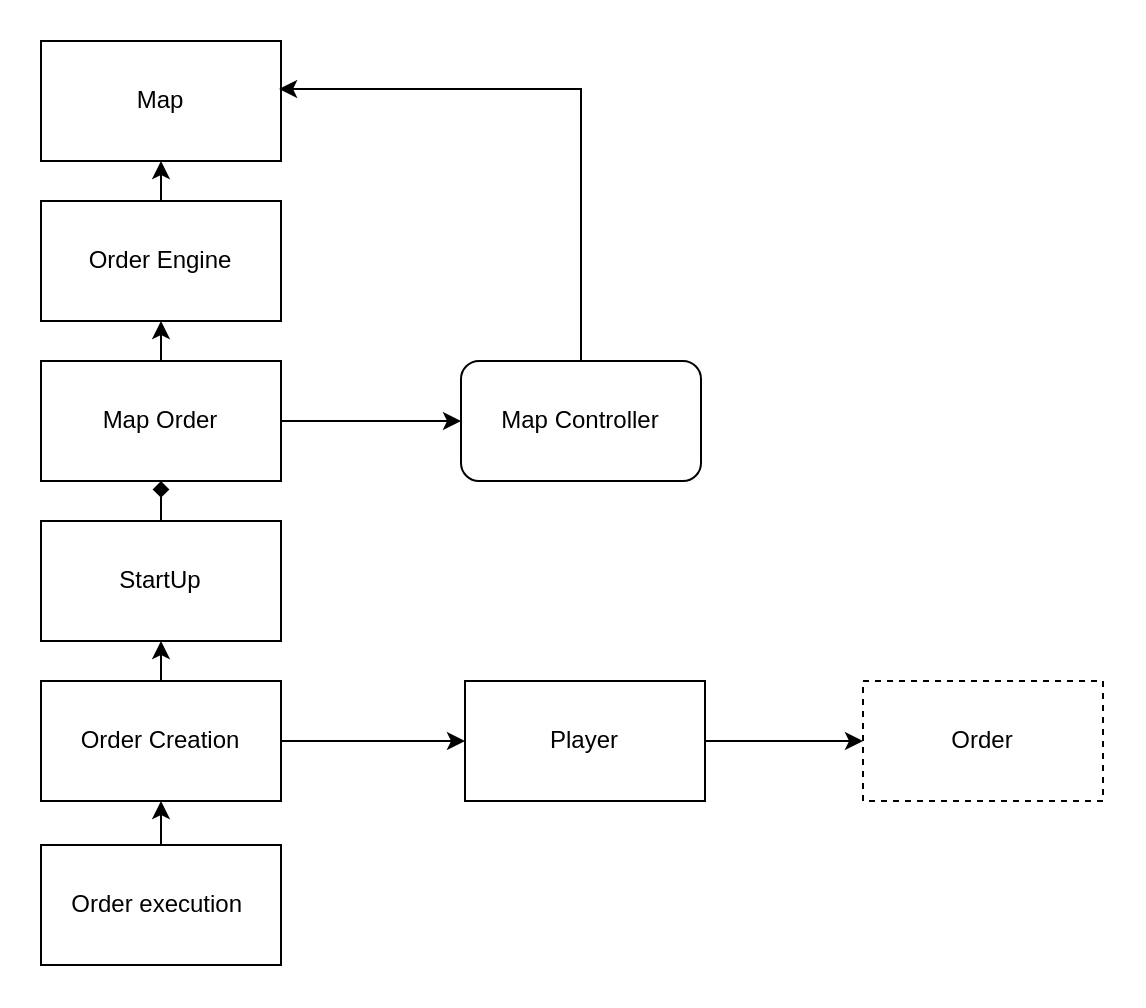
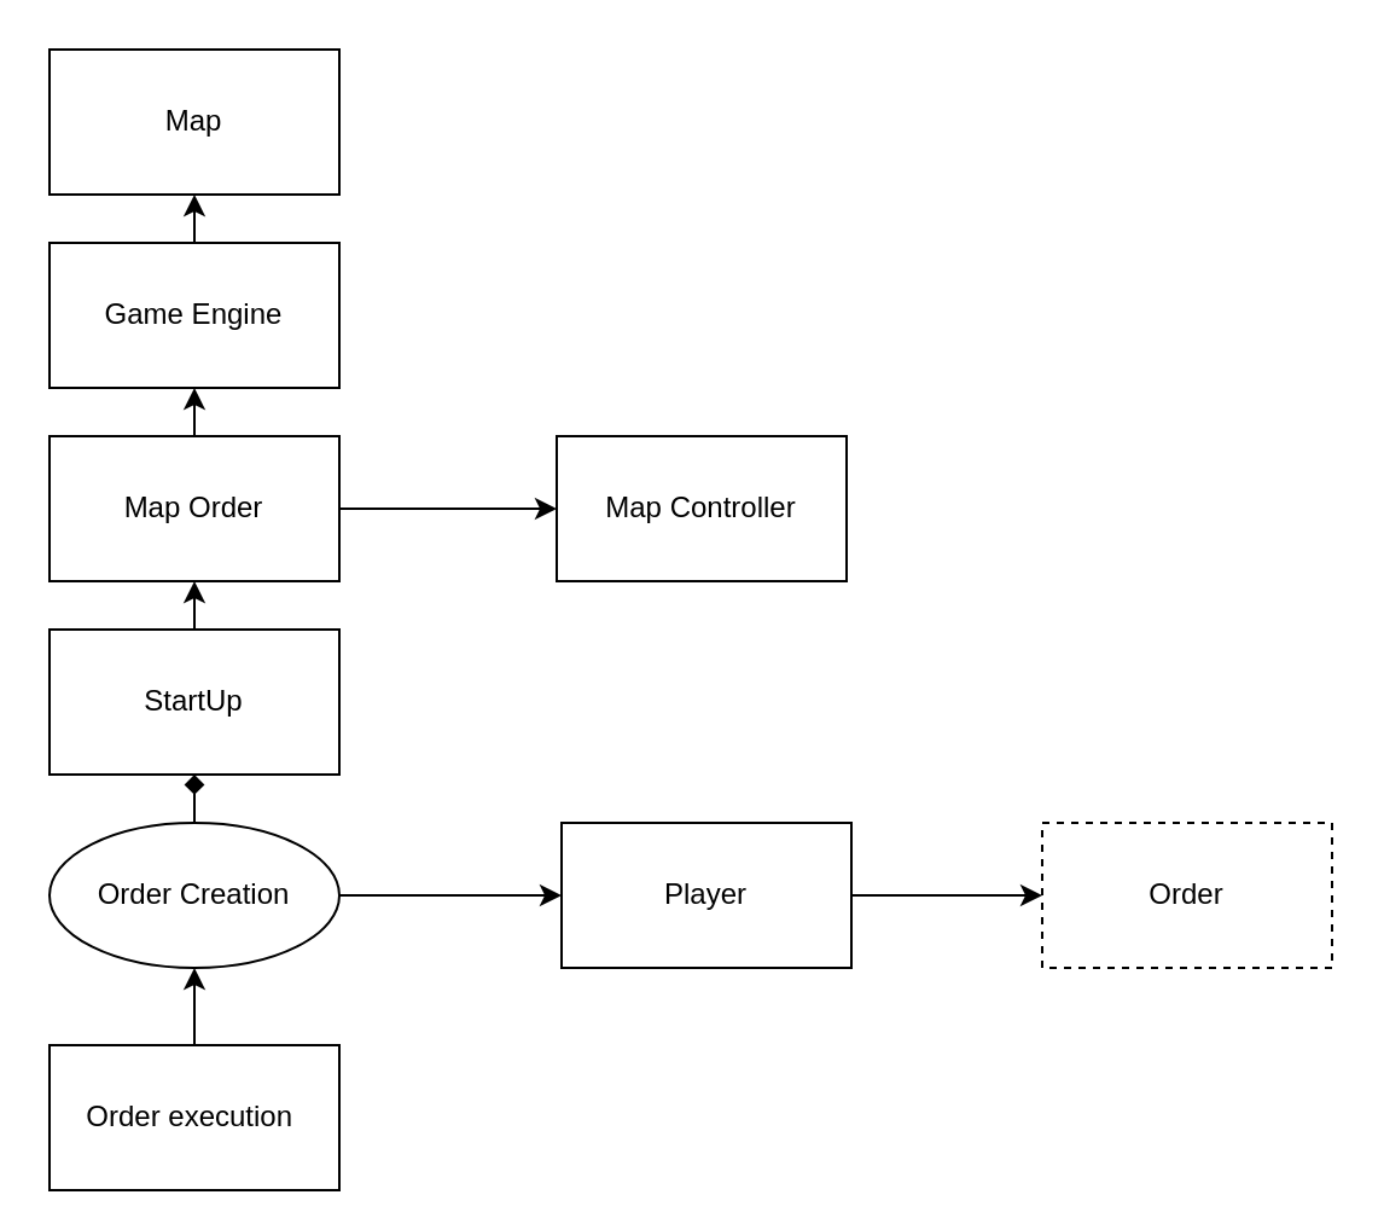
- <mxCell id="19" style="edgeStyle=orthogonalEdgeStyle;rounded=0;orthogonalLoop=1;jettySize=auto;html=1;entryX=0.992;entryY=0.4;entryDx=0;entryDy=0;entryPerimeter=0;" edge="1" parent="1" source="5" target="2"><mxGeometry relative="1" as="geometry"><Array as="points"><mxPoint x="290" y="44" /></Array></mxGeometry></mxCell>
- <mxCell id="4" value="Order Engine" style="rounded=0;whiteSpace=wrap;html=1;" vertex="1" parent="1"><mxGeometry x="20" y="100" width="120" height="60" as="geometry" /></mxCell>
+ <mxCell id="4" value="Game Engine" style="rounded=0;whiteSpace=wrap;html=1;" vertex="1" parent="1"><mxGeometry x="20" y="100" width="120" height="60" as="geometry" /></mxCell>
- <mxCell id="5" value="Map Controller" style="whiteSpace=wrap;html=1;rounded=1;" vertex="1" parent="1"><mxGeometry x="230" y="180" width="120" height="60" as="geometry" /></mxCell>
+ <mxCell id="5" value="Map Controller" style="rounded=0;whiteSpace=wrap;html=1;" vertex="1" parent="1"><mxGeometry x="230" y="180" width="120" height="60" as="geometry" /></mxCell>
- <mxCell id="6" style="edgeStyle=orthogonalEdgeStyle;rounded=0;orthogonalLoop=1;jettySize=auto;html=1;exitX=0.5;exitY=0;exitDx=0;exitDy=0;entryX=0.5;entryY=1;entryDx=0;entryDy=0;endArrow=diamond;" edge="1" parent="1" source="7" target="15"><mxGeometry relative="1" as="geometry" /></mxCell>
+ <mxCell id="6" style="edgeStyle=orthogonalEdgeStyle;rounded=0;orthogonalLoop=1;jettySize=auto;html=1;exitX=0.5;exitY=0;exitDx=0;exitDy=0;entryX=0.5;entryY=1;entryDx=0;entryDy=0;" edge="1" parent="1" source="7" target="15"><mxGeometry relative="1" as="geometry" /></mxCell>
- <mxCell id="9" style="edgeStyle=orthogonalEdgeStyle;rounded=0;orthogonalLoop=1;jettySize=auto;html=1;exitX=0.5;exitY=0;exitDx=0;exitDy=0;entryX=0.5;entryY=1;entryDx=0;entryDy=0;" edge="1" parent="1" source="10" target="7"><mxGeometry relative="1" as="geometry" /></mxCell>
+ <mxCell id="9" style="edgeStyle=orthogonalEdgeStyle;rounded=0;orthogonalLoop=1;jettySize=auto;html=1;exitX=0.5;exitY=0;exitDx=0;exitDy=0;entryX=0.5;entryY=1;entryDx=0;entryDy=0;endArrow=diamond;" edge="1" parent="1" source="10" target="7"><mxGeometry relative="1" as="geometry" /></mxCell>
- <mxCell id="10" value="Order Creation" style="rounded=0;whiteSpace=wrap;html=1;" vertex="1" parent="1"><mxGeometry x="20" y="340" width="120" height="60" as="geometry" /></mxCell>
+ <mxCell id="10" value="Order Creation" style="ellipse;whiteSpace=wrap;html=1;" vertex="1" parent="1"><mxGeometry x="20" y="340" width="120" height="60" as="geometry" /></mxCell>
- <mxCell id="12" value="Order execution&amp;nbsp;" style="rounded=0;whiteSpace=wrap;html=1;" vertex="1" parent="1"><mxGeometry x="20" y="422" width="120" height="60" as="geometry" /></mxCell>
+ <mxCell id="12" value="Order execution&amp;nbsp;" style="rounded=0;whiteSpace=wrap;html=1;" vertex="1" parent="1"><mxGeometry x="20" y="432" width="120" height="60" as="geometry" /></mxCell>
